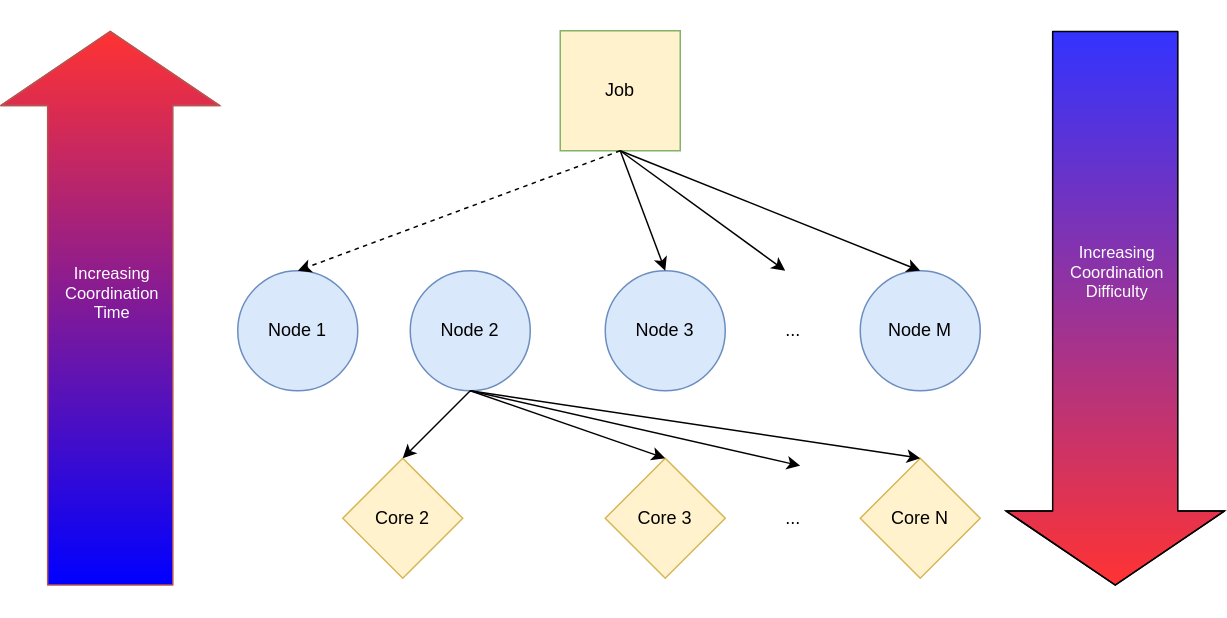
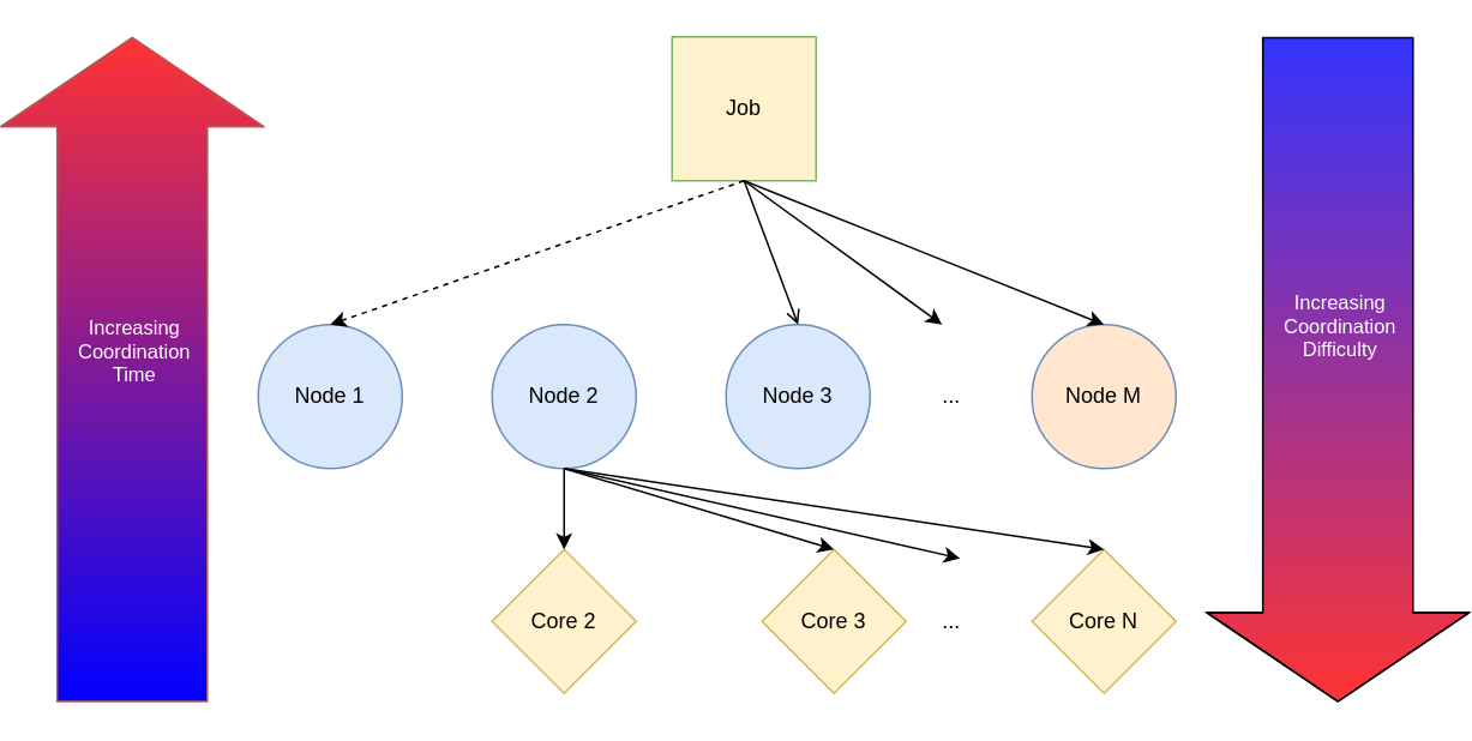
- <mxCell id="13" value="" style="endArrow=classic;html=1;exitX=0.5;exitY=1;exitDx=0;exitDy=0;entryX=0.5;entryY=0;entryDx=0;entryDy=0;" edge="1" parent="1" source="2" target="5"><mxGeometry width="50" height="50" relative="1" as="geometry"><mxPoint x="270" y="430" as="sourcePoint" /><mxPoint x="320" y="380" as="targetPoint" /></mxGeometry></mxCell>
+ <mxCell id="13" value="" style="endArrow=open;html=1;exitX=0.5;exitY=1;exitDx=0;exitDy=0;entryX=0.5;entryY=0;entryDx=0;entryDy=0;" edge="1" parent="1" source="2" target="5"><mxGeometry width="50" height="50" relative="1" as="geometry"><mxPoint x="270" y="430" as="sourcePoint" /><mxPoint x="320" y="380" as="targetPoint" /></mxGeometry></mxCell>
- <mxCell id="3" value="Node 1" style="ellipse;whiteSpace=wrap;html=1;aspect=fixed;fillColor=#dae8fc;strokeColor=#6c8ebf;" vertex="1" parent="1"><mxGeometry x="105" y="180" width="80" height="80" as="geometry" /></mxCell>
+ <mxCell id="3" value="Node 1" style="ellipse;whiteSpace=wrap;html=1;aspect=fixed;fillColor=#dae8fc;strokeColor=#6c8ebf;" vertex="1" parent="1"><mxGeometry x="90" y="180" width="80" height="80" as="geometry" /></mxCell>
- <mxCell id="7" value="Node M" style="ellipse;whiteSpace=wrap;html=1;aspect=fixed;fillColor=#dae8fc;strokeColor=#6c8ebf;" vertex="1" parent="1"><mxGeometry x="520" y="180" width="80" height="80" as="geometry" /></mxCell>
+ <mxCell id="7" value="Node M" style="ellipse;whiteSpace=wrap;html=1;aspect=fixed;fillColor=#ffe6cc;strokeColor=#6c8ebf;" vertex="1" parent="1"><mxGeometry x="520" y="180" width="80" height="80" as="geometry" /></mxCell>
- <mxCell id="8" value="Core 2" style="rhombus;whiteSpace=wrap;html=1;fillColor=#fff2cc;strokeColor=#d6b656;" vertex="1" parent="1"><mxGeometry x="175" y="305" width="80" height="80" as="geometry" /></mxCell>
+ <mxCell id="8" value="Core 2" style="rhombus;whiteSpace=wrap;html=1;fillColor=#fff2cc;strokeColor=#d6b656;" vertex="1" parent="1"><mxGeometry x="220" y="305" width="80" height="80" as="geometry" /></mxCell>
- <mxCell id="9" value="Core 3" style="rhombus;whiteSpace=wrap;html=1;fillColor=#fff2cc;strokeColor=#d6b656;" vertex="1" parent="1"><mxGeometry x="350" y="305" width="80" height="80" as="geometry" /></mxCell>
+ <mxCell id="9" value="Core 3" style="rhombus;whiteSpace=wrap;html=1;fillColor=#fff2cc;strokeColor=#d6b656;" vertex="1" parent="1"><mxGeometry x="370" y="305" width="80" height="80" as="geometry" /></mxCell>
